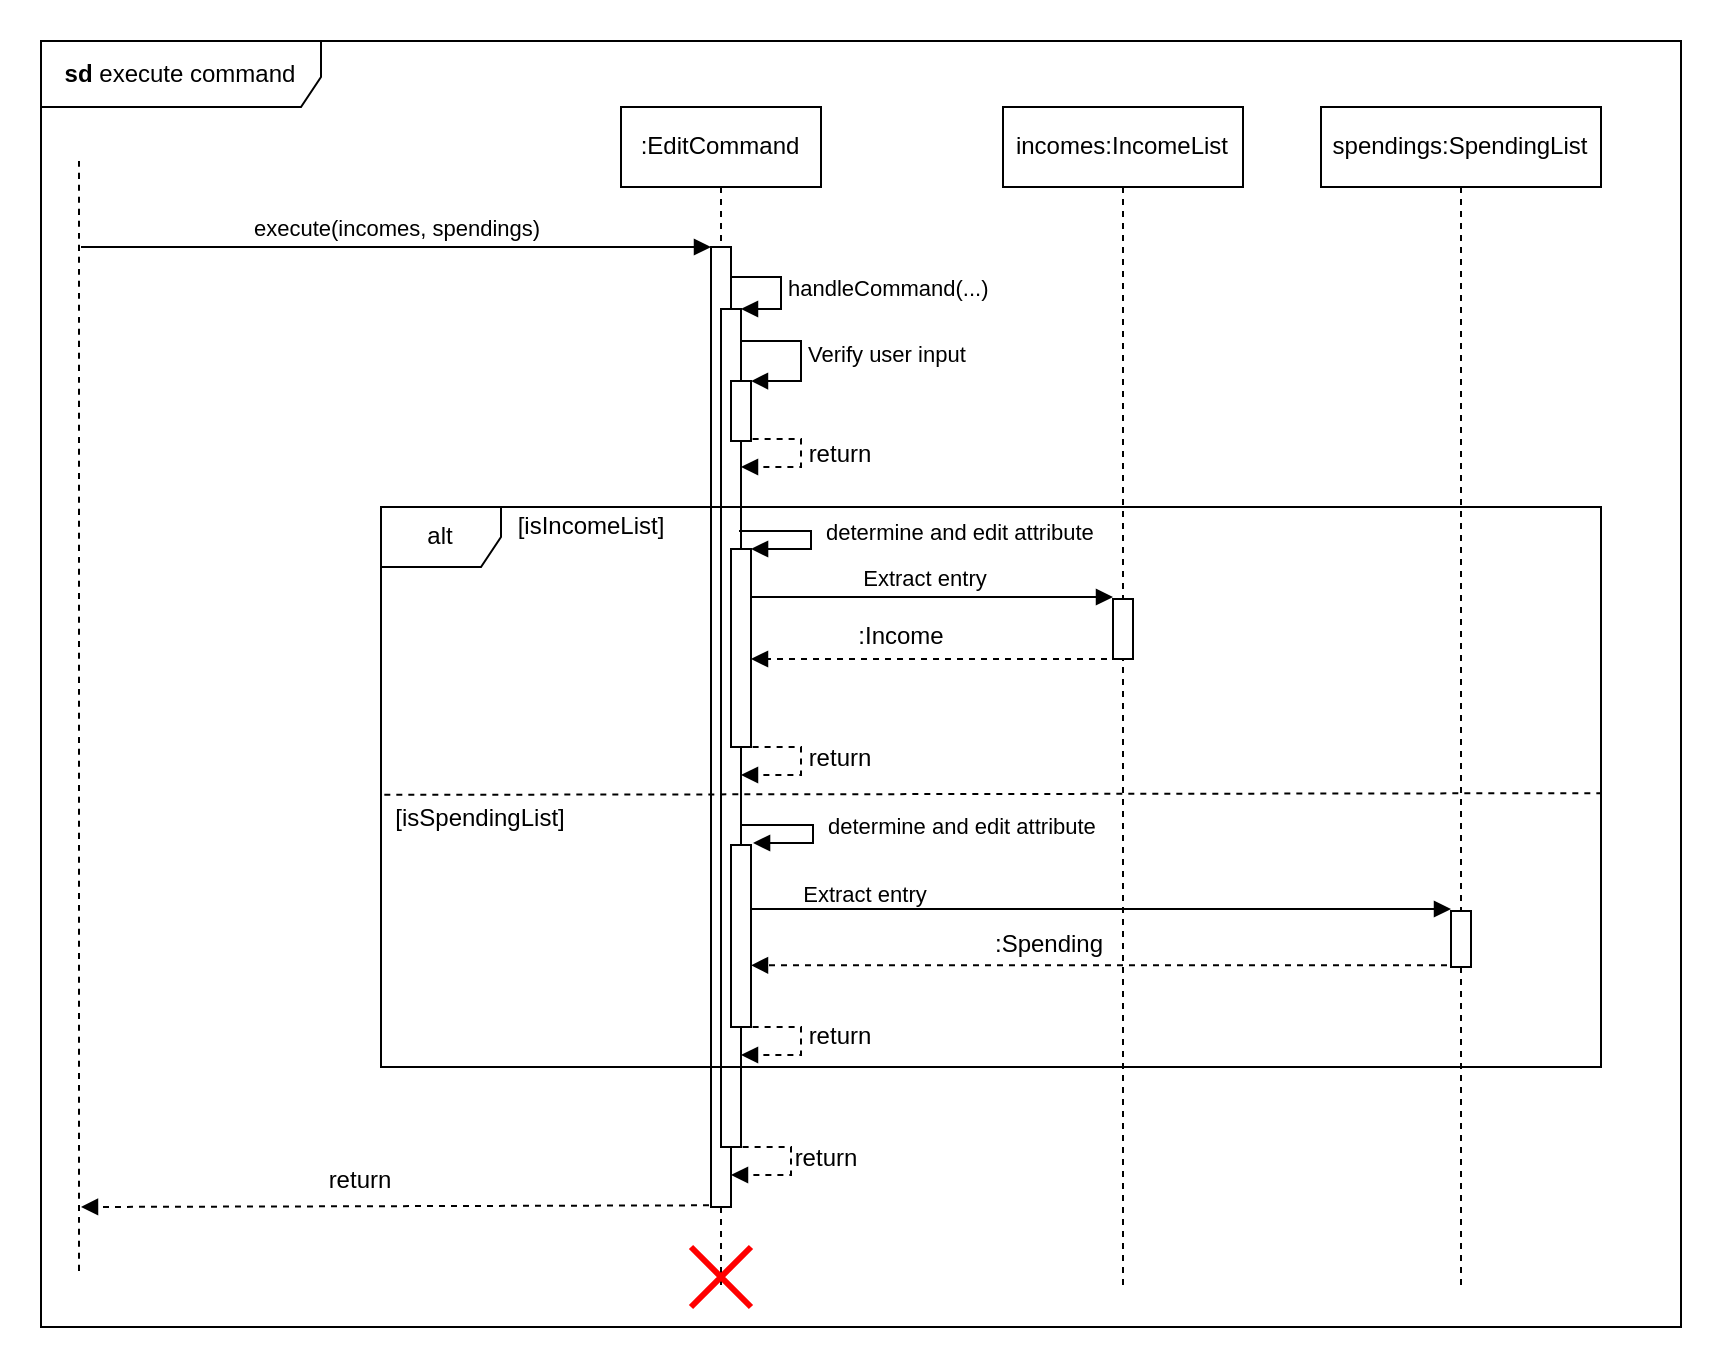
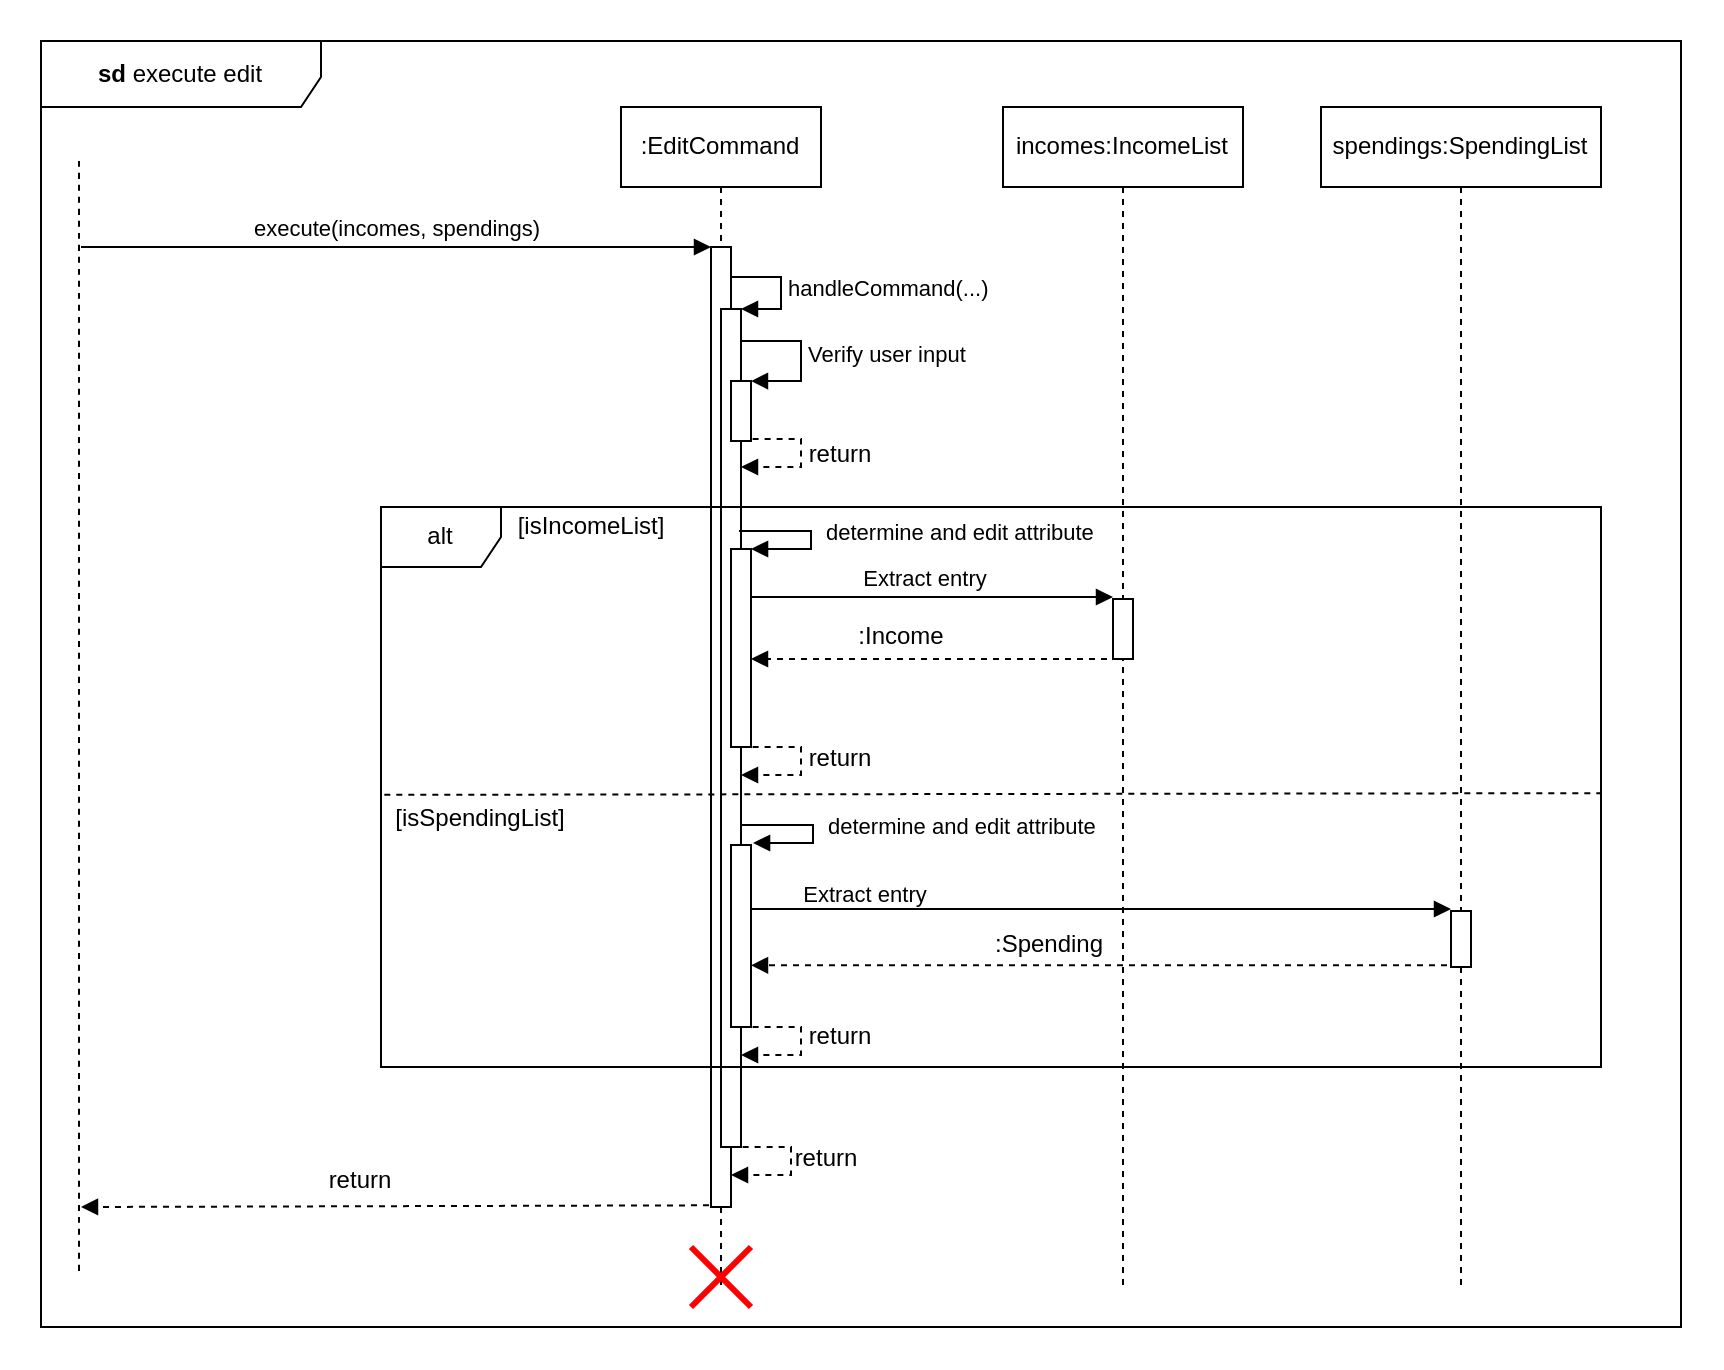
- <mxCell id="38" value="&lt;b&gt;sd&lt;/b&gt; execute command" style="shape=umlFrame;whiteSpace=wrap;html=1;pointerEvents=0;width=140;height=33;" parent="1" vertex="1"><mxGeometry x="20" y="20" width="820" height="643" as="geometry" /></mxCell>
+ <mxCell id="38" value="&lt;b&gt;sd&lt;/b&gt; execute edit" style="shape=umlFrame;whiteSpace=wrap;html=1;pointerEvents=0;width=140;height=33;" parent="1" vertex="1"><mxGeometry x="20" y="20" width="820" height="643" as="geometry" /></mxCell>
